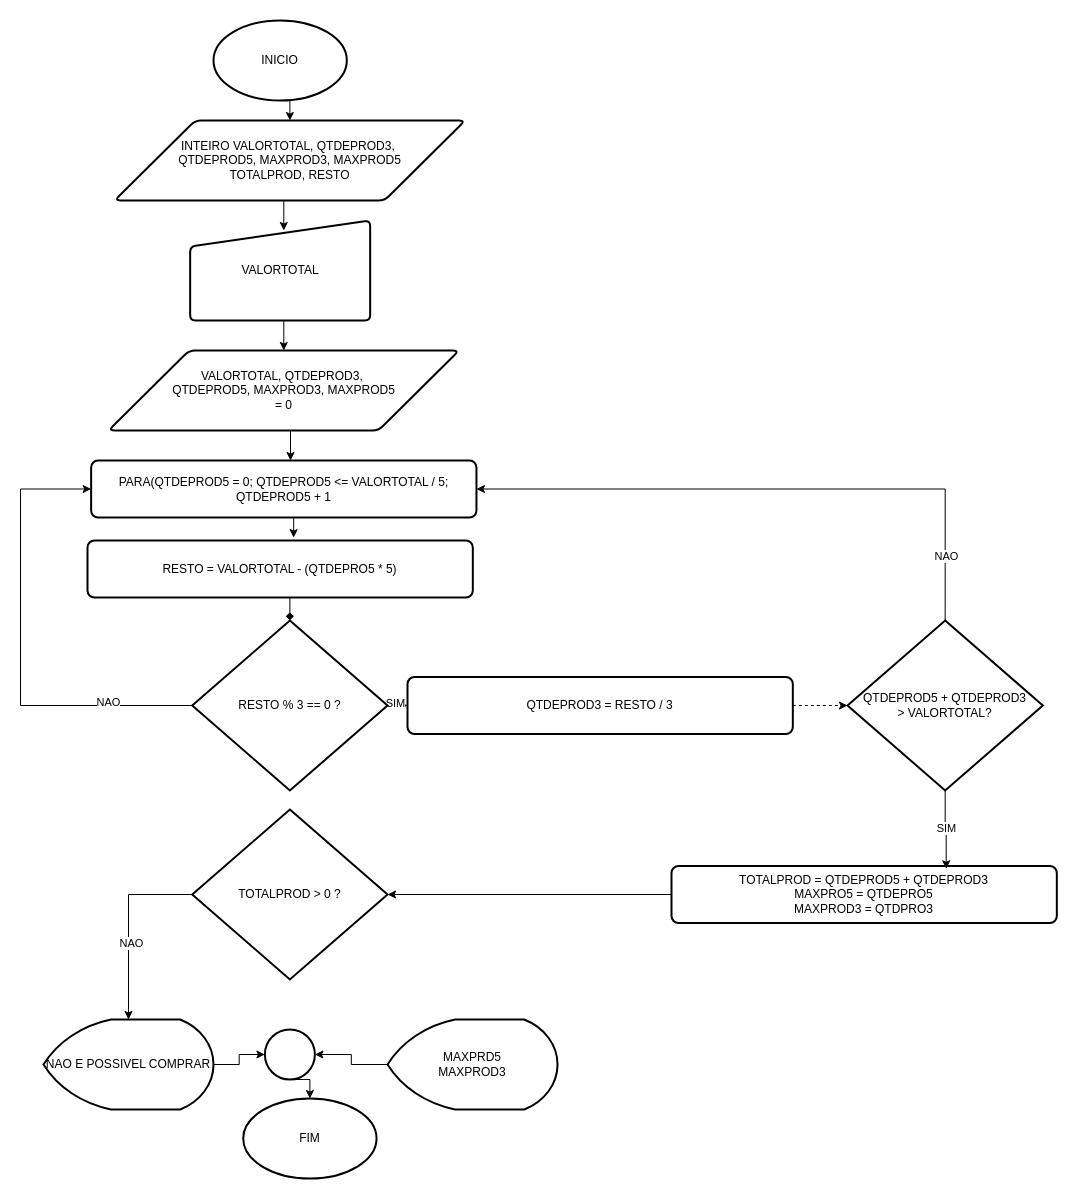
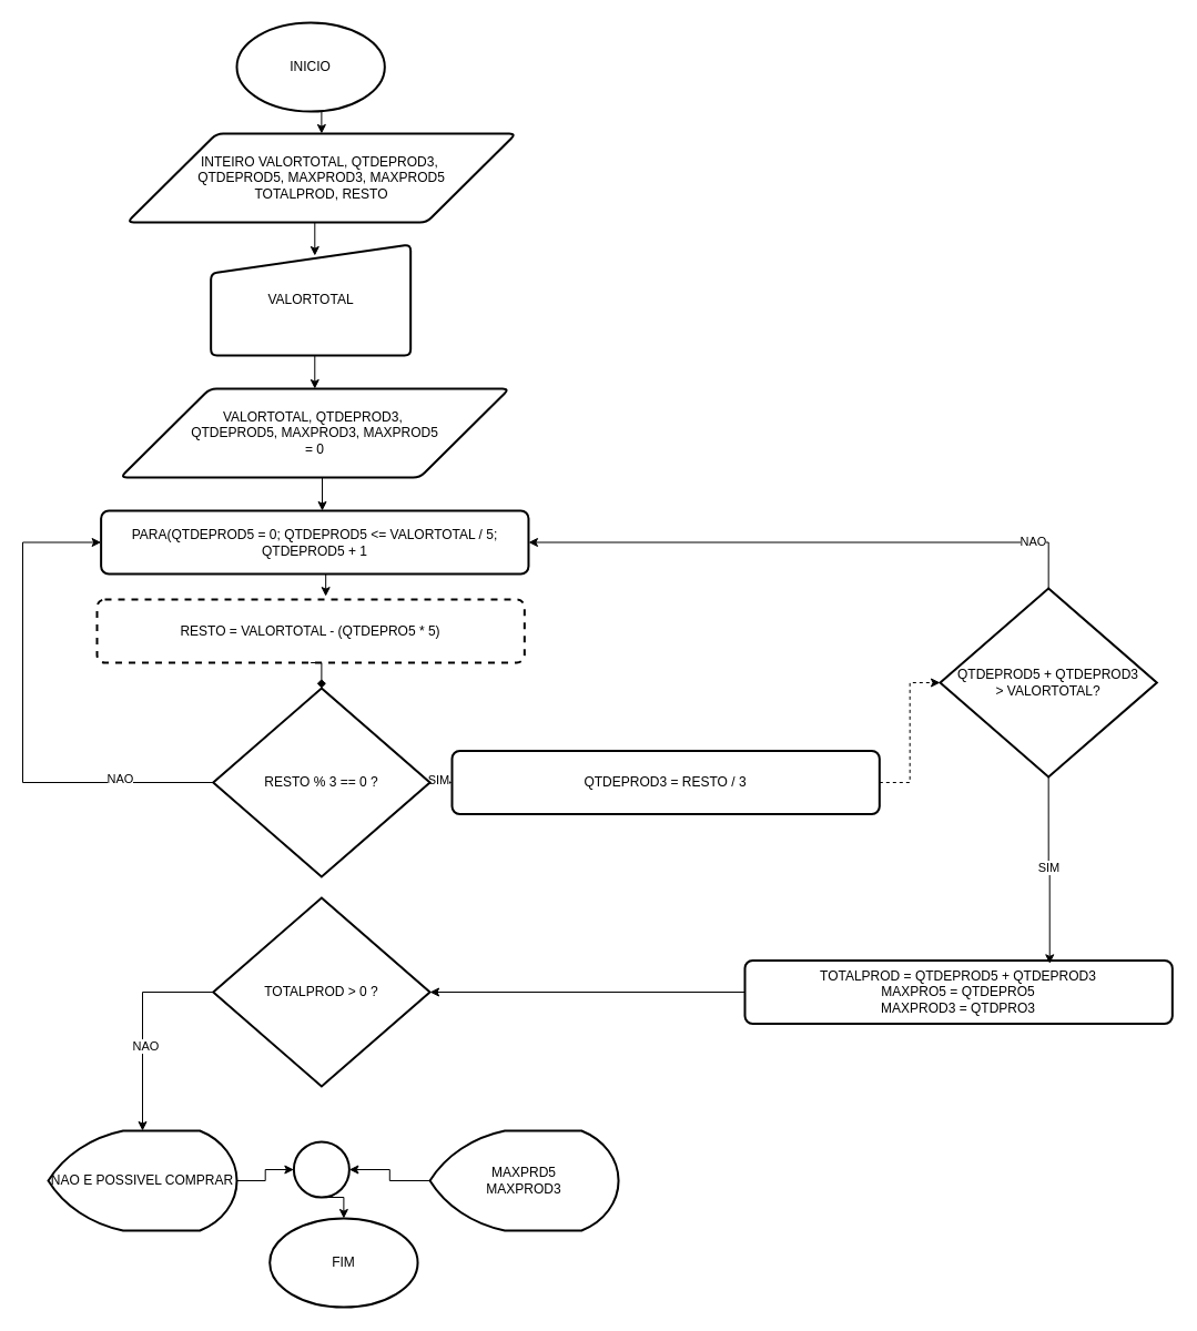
- <mxCell id="17" value="&lt;font style=&quot;vertical-align: inherit;&quot;&gt;&lt;font style=&quot;vertical-align: inherit;&quot;&gt;RESTO = VALORTOTAL - (QTDEPRO5 * 5)&lt;/font&gt;&lt;/font&gt;" style="rounded=1;whiteSpace=wrap;html=1;absoluteArcSize=1;arcSize=14;strokeWidth=2;" parent="1" vertex="1"><mxGeometry x="87" y="540" width="385.33" height="57" as="geometry" /></mxCell>
+ <mxCell id="17" value="&lt;font style=&quot;vertical-align: inherit;&quot;&gt;&lt;font style=&quot;vertical-align: inherit;&quot;&gt;RESTO = VALORTOTAL - (QTDEPRO5 * 5)&lt;/font&gt;&lt;/font&gt;" style="rounded=1;whiteSpace=wrap;html=1;absoluteArcSize=1;arcSize=14;strokeWidth=2;dashed=1;" parent="1" vertex="1"><mxGeometry x="87" y="540" width="385.33" height="57" as="geometry" /></mxCell>
- <mxCell id="22" value="&lt;font style=&quot;vertical-align: inherit;&quot;&gt;&lt;font style=&quot;vertical-align: inherit;&quot;&gt;&lt;font style=&quot;vertical-align: inherit;&quot;&gt;&lt;font style=&quot;vertical-align: inherit;&quot;&gt;&lt;font style=&quot;vertical-align: inherit;&quot;&gt;&lt;font style=&quot;vertical-align: inherit;&quot;&gt;&lt;font style=&quot;vertical-align: inherit;&quot;&gt;&lt;font style=&quot;vertical-align: inherit;&quot;&gt;&lt;font style=&quot;vertical-align: inherit;&quot;&gt;&lt;font style=&quot;vertical-align: inherit;&quot;&gt;QTDEPROD5 + QTDEPROD3&lt;br&gt;&amp;gt; VALORTOTAL?&lt;/font&gt;&lt;/font&gt;&lt;/font&gt;&lt;/font&gt;&lt;/font&gt;&lt;/font&gt;&lt;/font&gt;&lt;/font&gt;&lt;/font&gt;&lt;/font&gt;" style="strokeWidth=2;html=1;shape=mxgraph.flowchart.decision;whiteSpace=wrap;" parent="1" vertex="1"><mxGeometry x="847" y="620" width="195.33" height="170" as="geometry" /></mxCell>
+ <mxCell id="22" value="&lt;font style=&quot;vertical-align: inherit;&quot;&gt;&lt;font style=&quot;vertical-align: inherit;&quot;&gt;&lt;font style=&quot;vertical-align: inherit;&quot;&gt;&lt;font style=&quot;vertical-align: inherit;&quot;&gt;&lt;font style=&quot;vertical-align: inherit;&quot;&gt;&lt;font style=&quot;vertical-align: inherit;&quot;&gt;&lt;font style=&quot;vertical-align: inherit;&quot;&gt;&lt;font style=&quot;vertical-align: inherit;&quot;&gt;&lt;font style=&quot;vertical-align: inherit;&quot;&gt;&lt;font style=&quot;vertical-align: inherit;&quot;&gt;QTDEPROD5 + QTDEPROD3&lt;br&gt;&amp;gt; VALORTOTAL?&lt;/font&gt;&lt;/font&gt;&lt;/font&gt;&lt;/font&gt;&lt;/font&gt;&lt;/font&gt;&lt;/font&gt;&lt;/font&gt;&lt;/font&gt;&lt;/font&gt;" style="strokeWidth=2;html=1;shape=mxgraph.flowchart.decision;whiteSpace=wrap;" parent="1" vertex="1"><mxGeometry x="847" y="530" width="195.33" height="170" as="geometry" /></mxCell>
